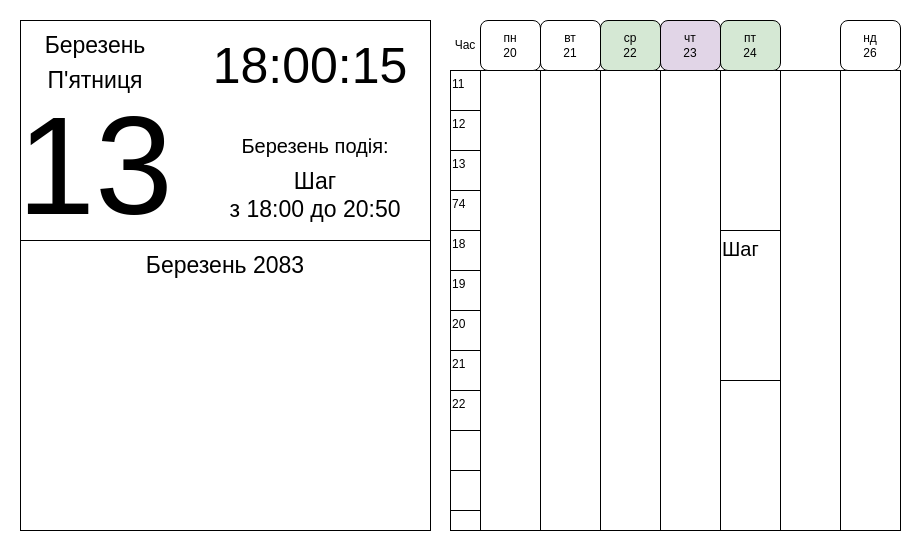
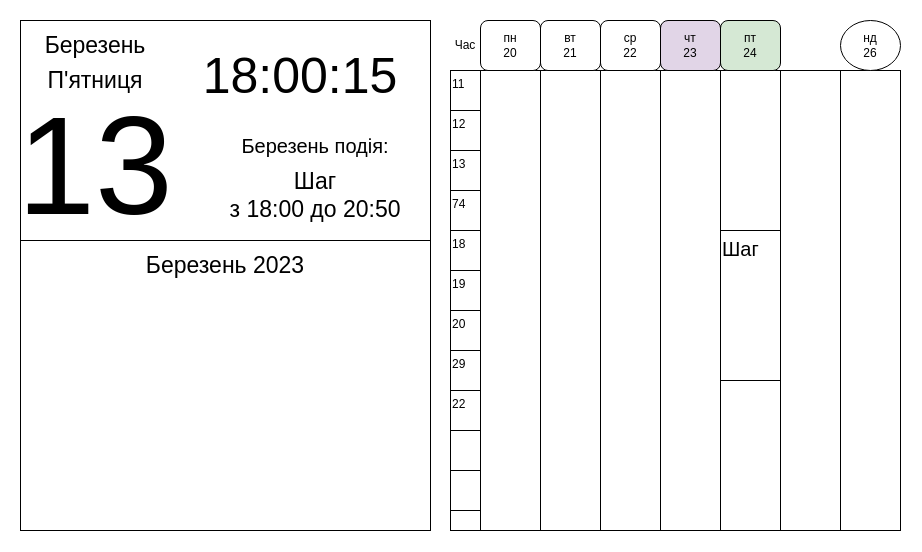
- <mxCell id="22" value="ср&lt;br&gt;22" style="rounded=1;whiteSpace=wrap;html=1;fillColor=#d5e8d4;" vertex="1" parent="1"><mxGeometry x="600" y="20" width="60" height="50" as="geometry" /></mxCell>
+ <mxCell id="22" value="ср&lt;br&gt;22" style="rounded=1;whiteSpace=wrap;html=1;" vertex="1" parent="1"><mxGeometry x="600" y="20" width="60" height="50" as="geometry" /></mxCell>
- <mxCell id="23" value="нд&lt;br&gt;26" style="rounded=1;whiteSpace=wrap;html=1;" vertex="1" parent="1"><mxGeometry x="840" y="20" width="60" height="50" as="geometry" /></mxCell>
+ <mxCell id="23" value="нд&lt;br&gt;26" style="ellipse;whiteSpace=wrap;html=1;" vertex="1" parent="1"><mxGeometry x="840" y="20" width="60" height="50" as="geometry" /></mxCell>
- <mxCell id="15" value="&lt;font style=&quot;font-size: 50px;&quot;&gt;18:00:15&lt;/font&gt;" style="text;html=1;strokeColor=none;fillColor=none;align=center;verticalAlign=middle;whiteSpace=wrap;rounded=0;fontSize=50;" parent="1" vertex="1"><mxGeometry x="190" y="40" width="240" height="50" as="geometry" /></mxCell>
+ <mxCell id="15" value="&lt;font style=&quot;font-size: 50px;&quot;&gt;18:00:15&lt;/font&gt;" style="text;html=1;strokeColor=none;fillColor=none;align=center;verticalAlign=middle;whiteSpace=wrap;rounded=0;fontSize=50;" parent="1" vertex="1"><mxGeometry x="180" y="50" width="240" height="50" as="geometry" /></mxCell>
- <mxCell id="18" value="Березень 2083" style="text;html=1;strokeColor=none;fillColor=none;align=center;verticalAlign=middle;whiteSpace=wrap;rounded=0;fontSize=23;" parent="1" vertex="1"><mxGeometry x="130" y="250" width="190" height="30" as="geometry" /></mxCell>
+ <mxCell id="18" value="Березень 2023" style="text;html=1;strokeColor=none;fillColor=none;align=center;verticalAlign=middle;whiteSpace=wrap;rounded=0;fontSize=23;" parent="1" vertex="1"><mxGeometry x="130" y="250" width="190" height="30" as="geometry" /></mxCell>
- <mxCell id="35" value="21" style="rounded=0;whiteSpace=wrap;html=1;fillColor=none;verticalAlign=top;align=left;" vertex="1" parent="1"><mxGeometry x="450" y="350" width="30" height="40" as="geometry" /></mxCell>
+ <mxCell id="35" value="29" style="rounded=0;whiteSpace=wrap;html=1;fillColor=none;verticalAlign=top;align=left;" vertex="1" parent="1"><mxGeometry x="450" y="350" width="30" height="40" as="geometry" /></mxCell>
